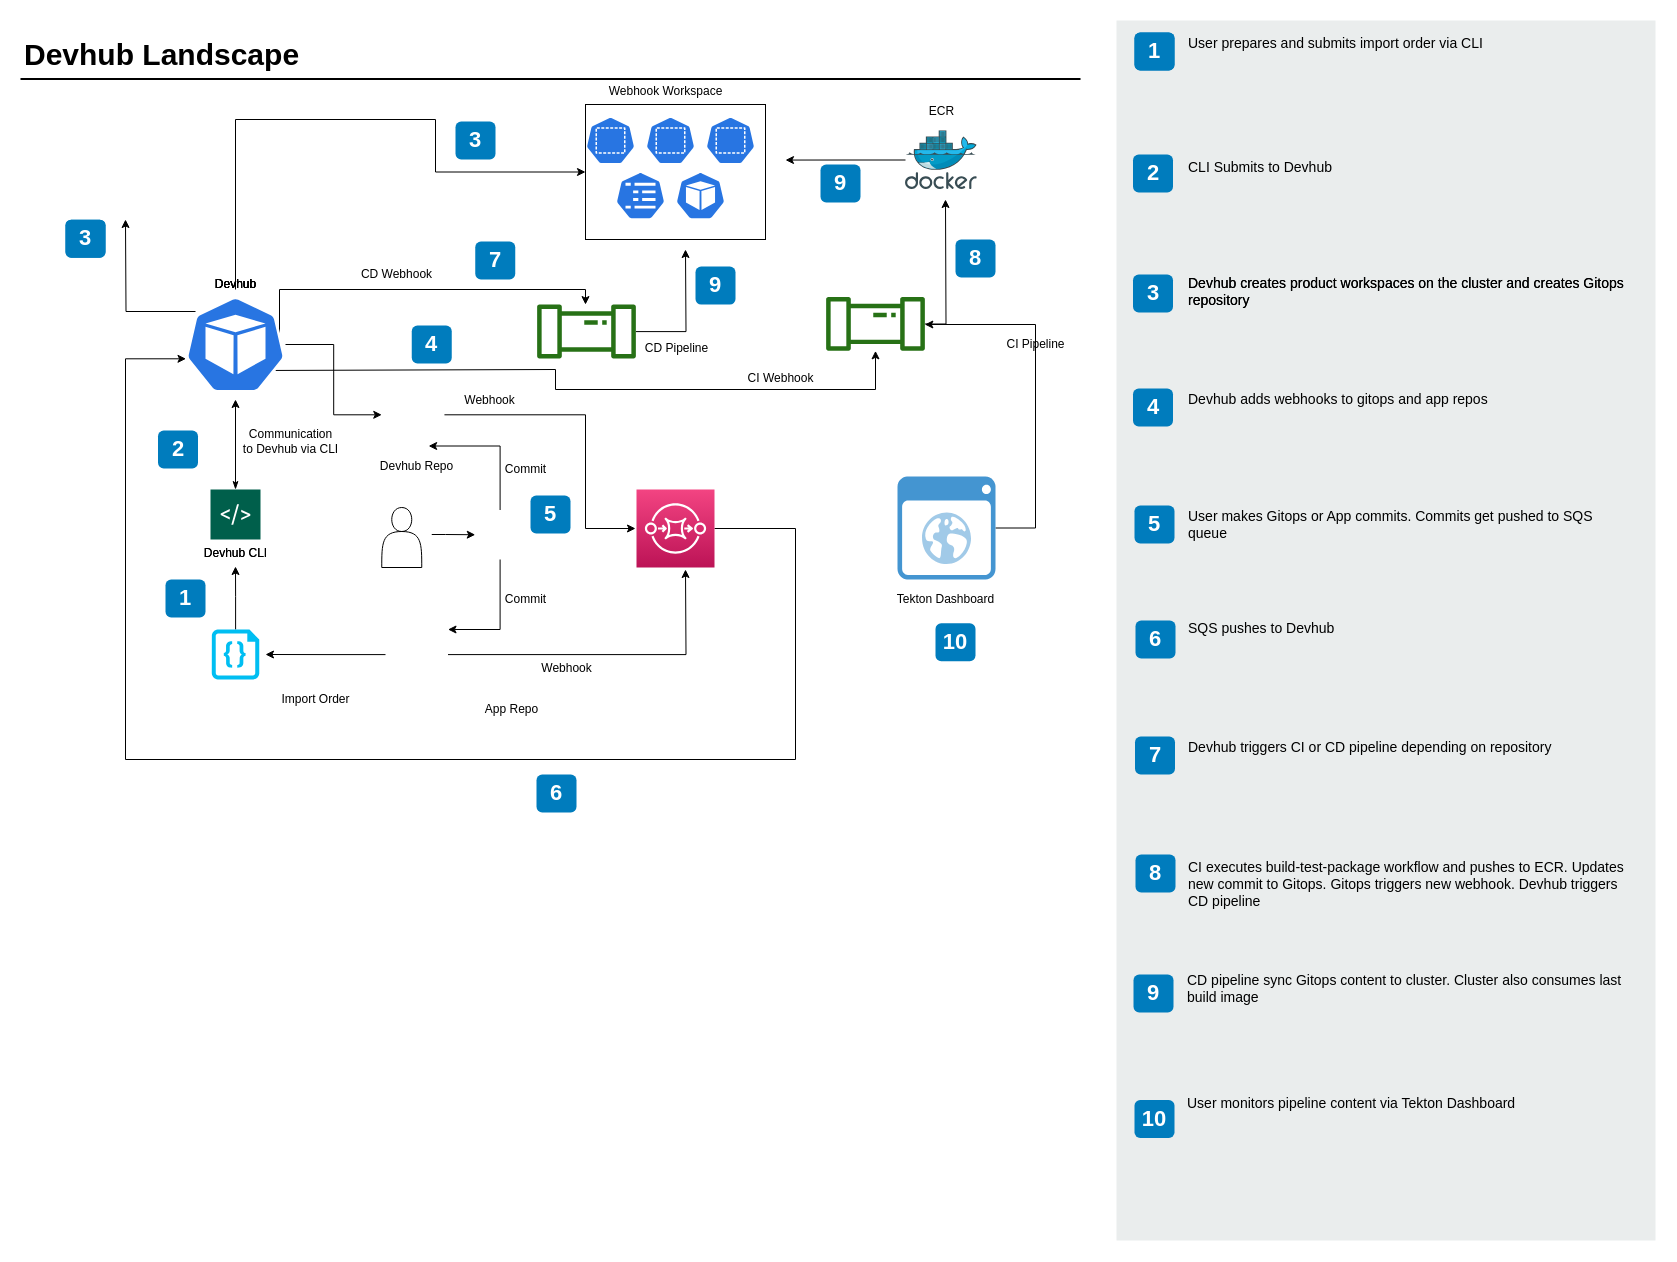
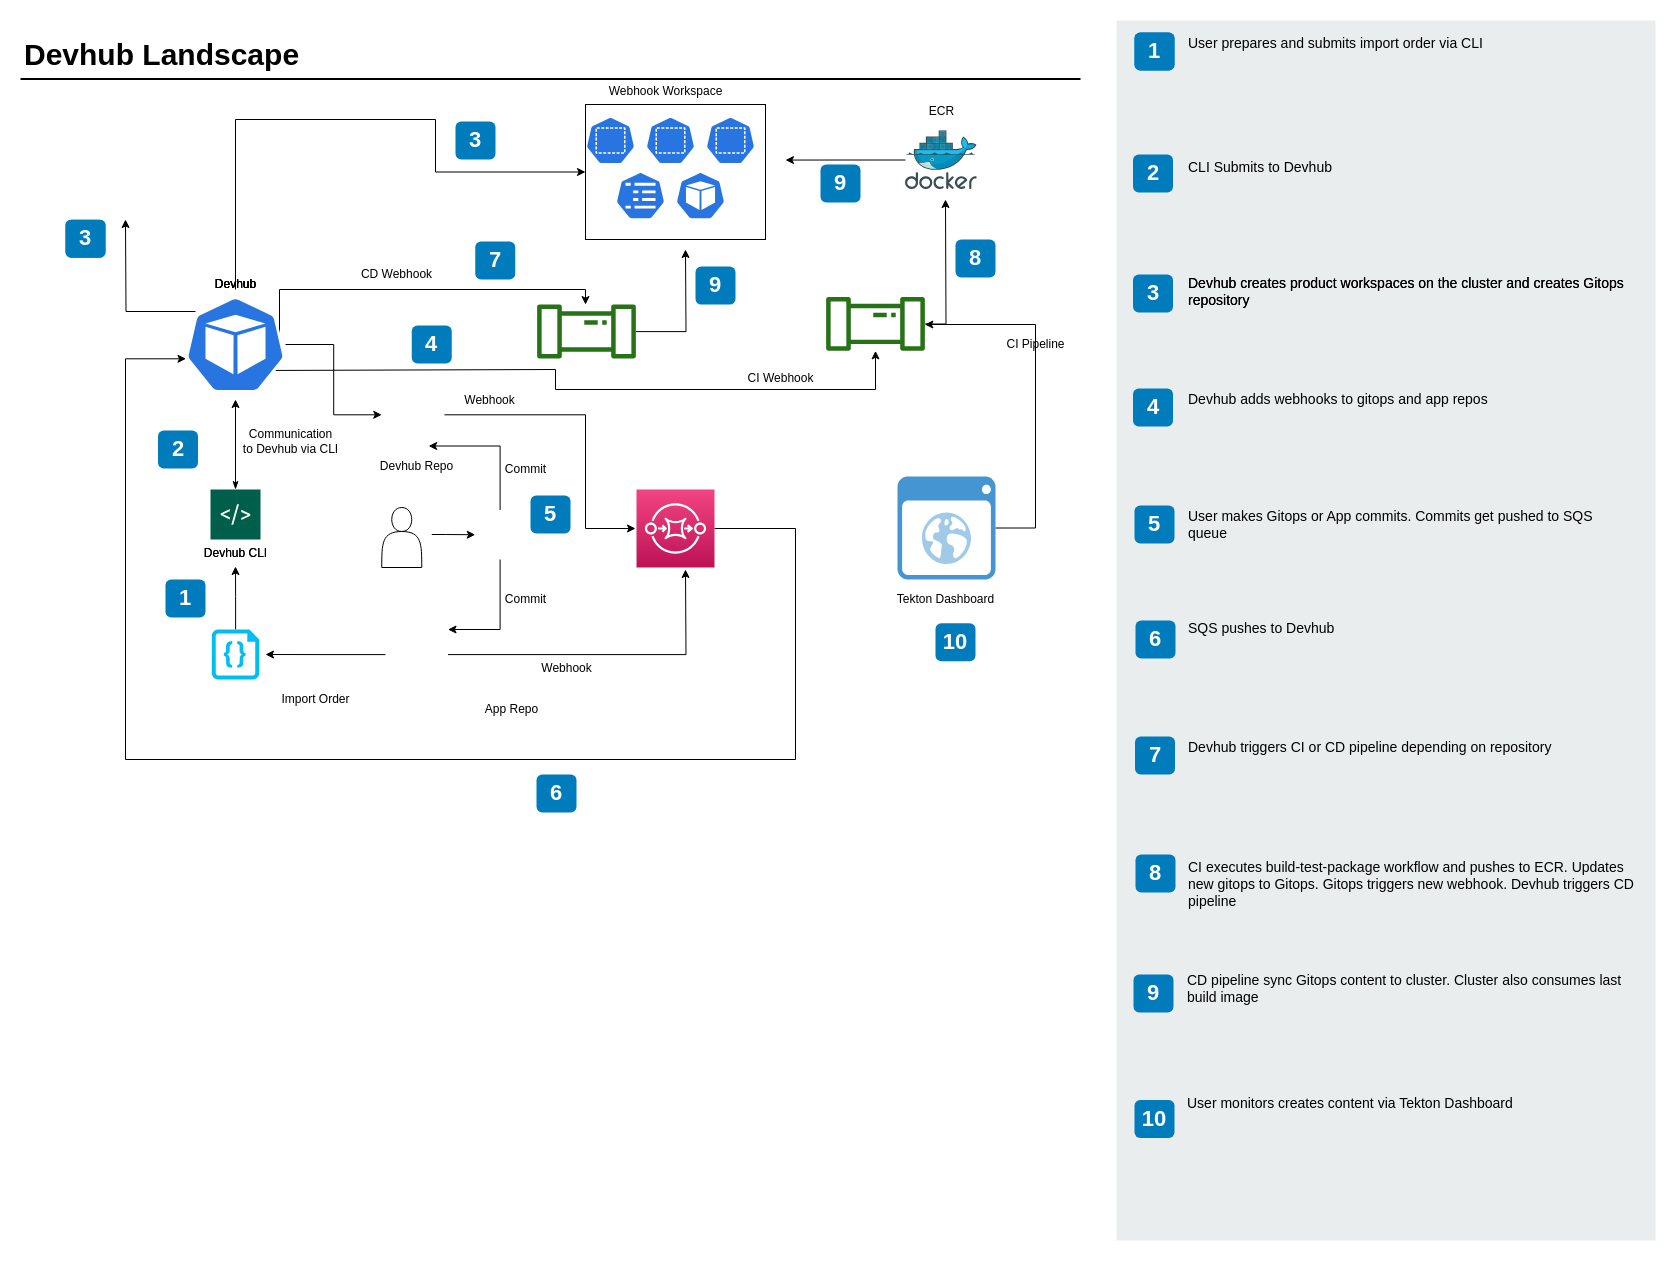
- <mxCell id="57" value="CD Pipeline" style="text;html=1;align=center;verticalAlign=middle;resizable=0;points=[];autosize=1;" vertex="1" parent="1"><mxGeometry x="636" y="337.93" width="80" height="20" as="geometry" /></mxCell>
- <mxCell id="95" value="CI executes build-test-package workflow and pushes to ECR. Updates new commit to Gitops. Gitops triggers new webhook. Devhub triggers CD pipeline" style="text;html=1;align=left;verticalAlign=top;spacingTop=-4;fontSize=14;labelBackgroundColor=none;whiteSpace=wrap;" vertex="1" parent="1"><mxGeometry x="1185.5" y="856" width="449" height="118" as="geometry" /></mxCell>
+ <mxCell id="95" value="CI executes build-test-package workflow and pushes to ECR. Updates new gitops to Gitops. Gitops triggers new webhook. Devhub triggers CD pipeline" style="text;html=1;align=left;verticalAlign=top;spacingTop=-4;fontSize=14;labelBackgroundColor=none;whiteSpace=wrap;" vertex="1" parent="1"><mxGeometry x="1185.5" y="856" width="449" height="118" as="geometry" /></mxCell>
- <mxCell id="97" value="User monitors pipeline content via Tekton Dashboard" style="text;html=1;align=left;verticalAlign=top;spacingTop=-4;fontSize=14;labelBackgroundColor=none;whiteSpace=wrap;" vertex="1" parent="1"><mxGeometry x="1185" y="1092" width="449" height="118" as="geometry" /></mxCell>
+ <mxCell id="97" value="User monitors creates content via Tekton Dashboard" style="text;html=1;align=left;verticalAlign=top;spacingTop=-4;fontSize=14;labelBackgroundColor=none;whiteSpace=wrap;" vertex="1" parent="1"><mxGeometry x="1185" y="1092" width="449" height="118" as="geometry" /></mxCell>
